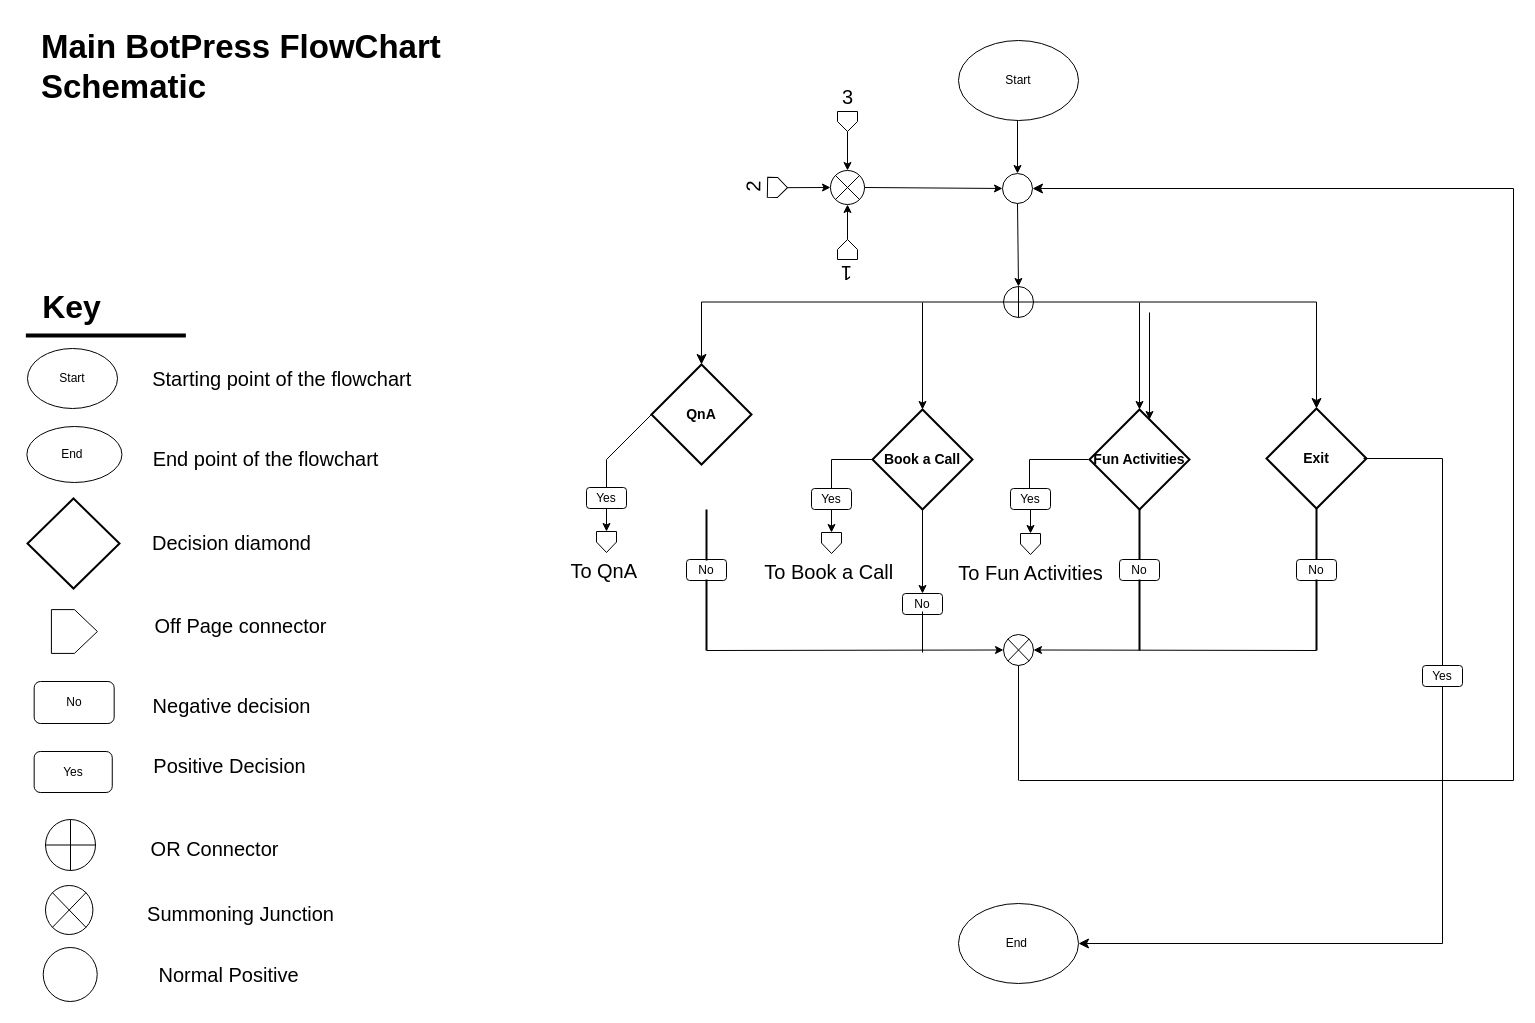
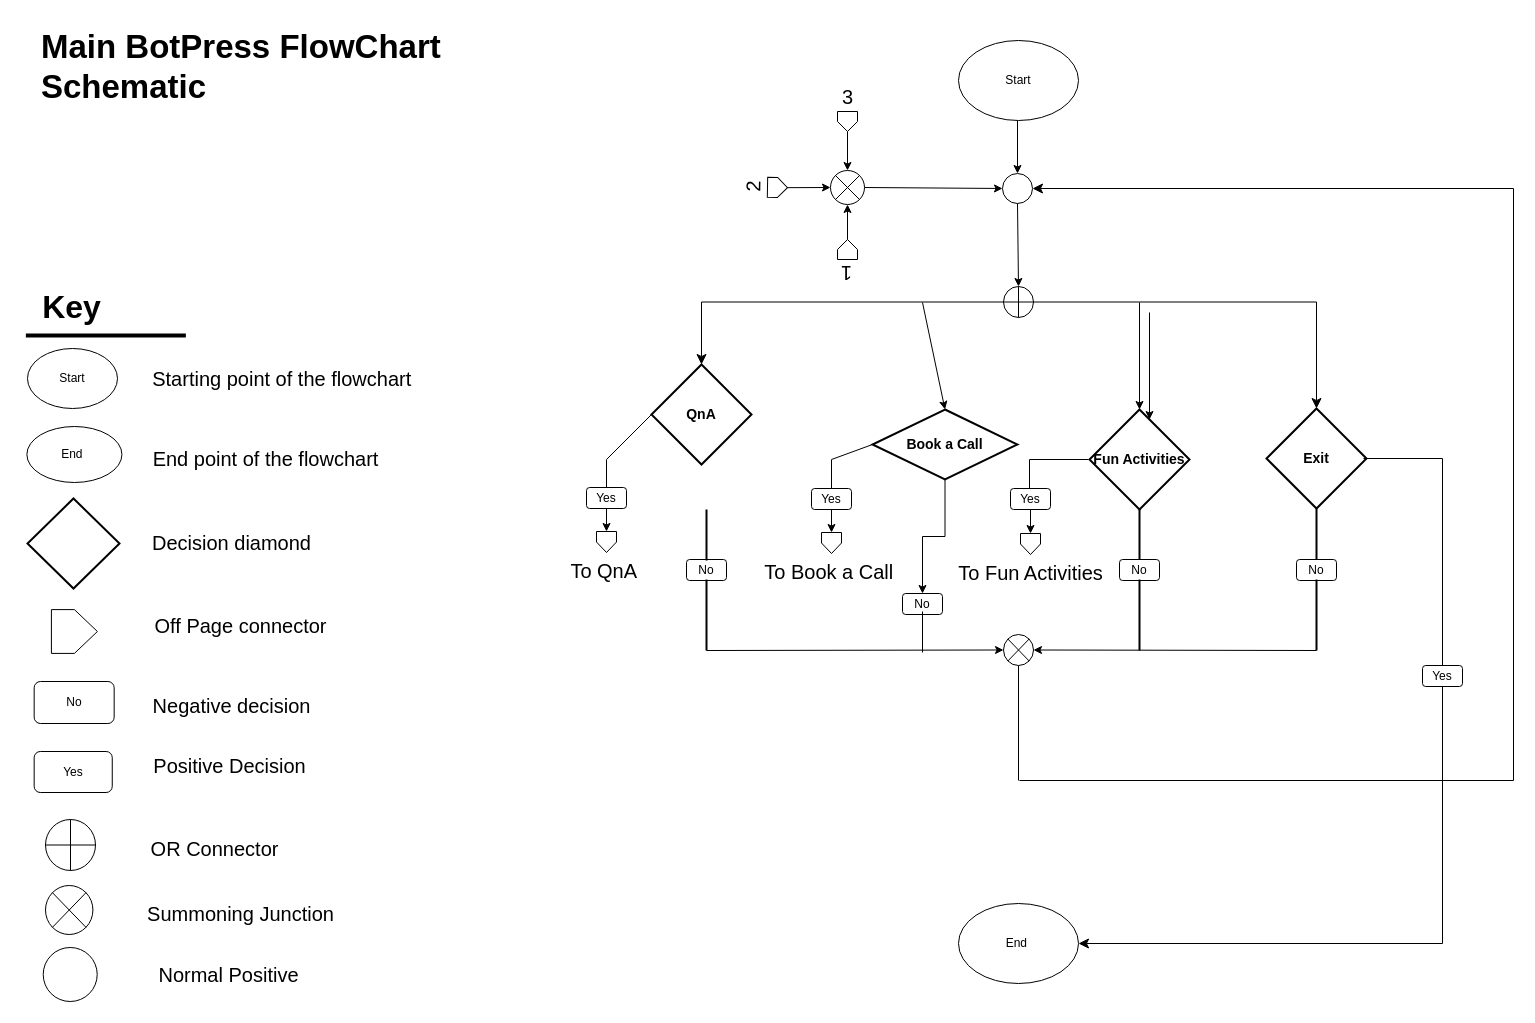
- <mxCell id="5" value="Book a Call" style="strokeWidth=2;html=1;shape=mxgraph.flowchart.decision;whiteSpace=wrap;fontSize=14;horizontal=1;labelBackgroundColor=none;fontStyle=1" parent="1" vertex="1"><mxGeometry x="872" y="409" width="100" height="100" as="geometry" /></mxCell>
+ <mxCell id="5" value="Book a Call" style="strokeWidth=2;html=1;shape=mxgraph.flowchart.decision;whiteSpace=wrap;fontSize=14;horizontal=1;labelBackgroundColor=none;fontStyle=1" parent="1" vertex="1"><mxGeometry x="872" y="409" width="145" height="70" as="geometry" /></mxCell>
